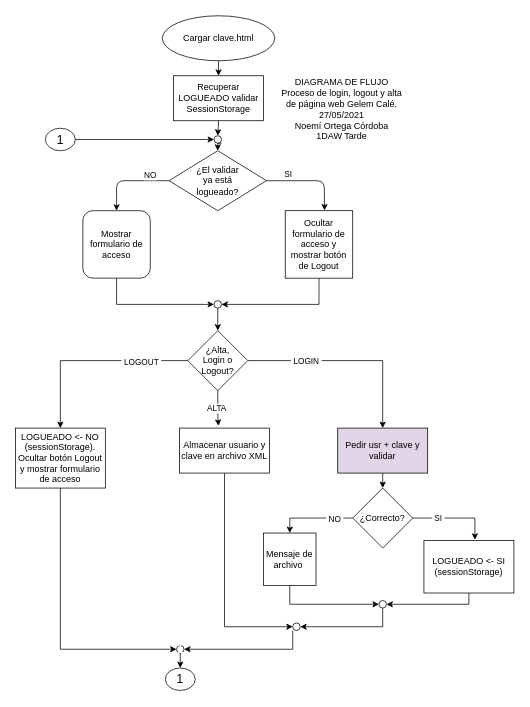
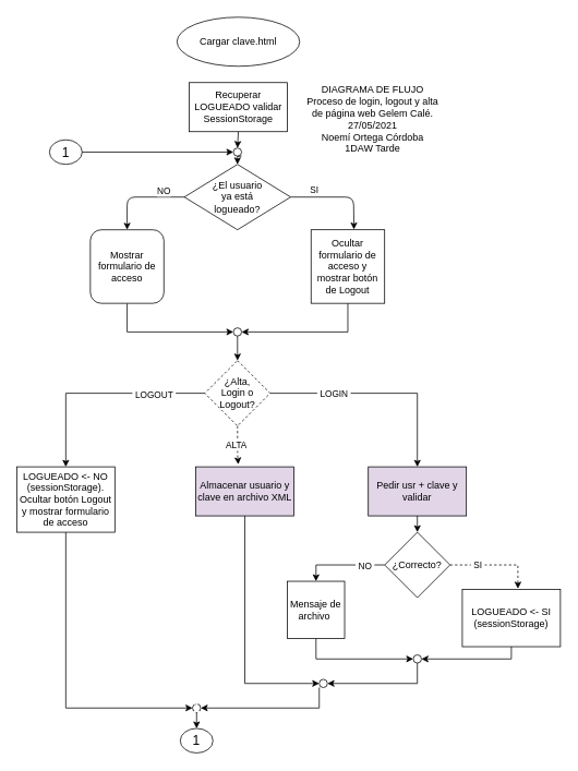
- <mxCell id="17" value="" style="endArrow=classic;html=1;entryX=0.5;entryY=0;entryDx=0;entryDy=0;exitX=0.5;exitY=1;exitDx=0;exitDy=0;" parent="1" source="2" target="33" edge="1"><mxGeometry width="50" height="50" relative="1" as="geometry"><mxPoint x="281.05" y="52" as="sourcePoint" /><mxPoint x="276.05" y="90" as="targetPoint" /></mxGeometry></mxCell>
- <mxCell id="24" value="¿El validar &lt;br&gt;ya está &lt;br&gt;logueado?" style="rhombus;whiteSpace=wrap;html=1;" parent="1" vertex="1"><mxGeometry x="225" y="200" width="130" height="80" as="geometry" /></mxCell>
+ <mxCell id="24" value="¿El usuario &lt;br&gt;ya está &lt;br&gt;logueado?" style="rhombus;whiteSpace=wrap;html=1;" parent="1" vertex="1"><mxGeometry x="225" y="200" width="130" height="80" as="geometry" /></mxCell>
- <mxCell id="8" value="¿Alta,&lt;br&gt;Login o&lt;br&gt;Logout?" style="rhombus;whiteSpace=wrap;html=1;" parent="1" vertex="1"><mxGeometry x="250.05" y="440" width="80" height="80" as="geometry" /></mxCell>
+ <mxCell id="8" value="¿Alta,&lt;br&gt;Login o&lt;br&gt;Logout?" style="rhombus;whiteSpace=wrap;html=1;dashed=1;" parent="1" vertex="1"><mxGeometry x="250.05" y="440" width="80" height="80" as="geometry" /></mxCell>
- <mxCell id="3" value="ALTA&amp;nbsp;" style="edgeStyle=orthogonalEdgeStyle;rounded=0;orthogonalLoop=1;jettySize=auto;html=1;exitX=0.5;exitY=1;exitDx=0;exitDy=0;entryX=0.433;entryY=-0.05;entryDx=0;entryDy=0;entryPerimeter=0;" parent="1" source="8" target="20" edge="1"><mxGeometry relative="1" as="geometry"><Array as="points"><mxPoint x="290" y="555" /></Array></mxGeometry></mxCell>
+ <mxCell id="3" value="ALTA&amp;nbsp;" style="edgeStyle=orthogonalEdgeStyle;rounded=0;orthogonalLoop=1;jettySize=auto;html=1;exitX=0.5;exitY=1;exitDx=0;exitDy=0;entryX=0.433;entryY=-0.05;entryDx=0;entryDy=0;entryPerimeter=0;dashed=1;" parent="1" source="8" target="20" edge="1"><mxGeometry relative="1" as="geometry"><Array as="points"><mxPoint x="290" y="555" /></Array></mxGeometry></mxCell>
- <mxCell id="20" value="Almacenar usuario y clave en archivo XML" style="rounded=0;whiteSpace=wrap;html=1;" parent="1" vertex="1"><mxGeometry x="239" y="570" width="120" height="60" as="geometry" /></mxCell>
+ <mxCell id="20" value="Almacenar usuario y clave en archivo XML" style="rounded=0;whiteSpace=wrap;html=1;fillColor=#e1d5e7;" parent="1" vertex="1"><mxGeometry x="239" y="570" width="120" height="60" as="geometry" /></mxCell>
- <mxCell id="10" style="edgeStyle=orthogonalEdgeStyle;rounded=0;orthogonalLoop=1;jettySize=auto;html=1;entryX=0.567;entryY=-0.014;entryDx=0;entryDy=0;entryPerimeter=0;exitX=1;exitY=0.5;exitDx=0;exitDy=0;" parent="1" source="14" target="23" edge="1"><mxGeometry relative="1" as="geometry" /></mxCell>
+ <mxCell id="10" style="edgeStyle=orthogonalEdgeStyle;rounded=0;orthogonalLoop=1;jettySize=auto;html=1;entryX=0.567;entryY=-0.014;entryDx=0;entryDy=0;entryPerimeter=0;exitX=1;exitY=0.5;exitDx=0;exitDy=0;dashed=1;" parent="1" source="14" target="23" edge="1"><mxGeometry relative="1" as="geometry" /></mxCell>
